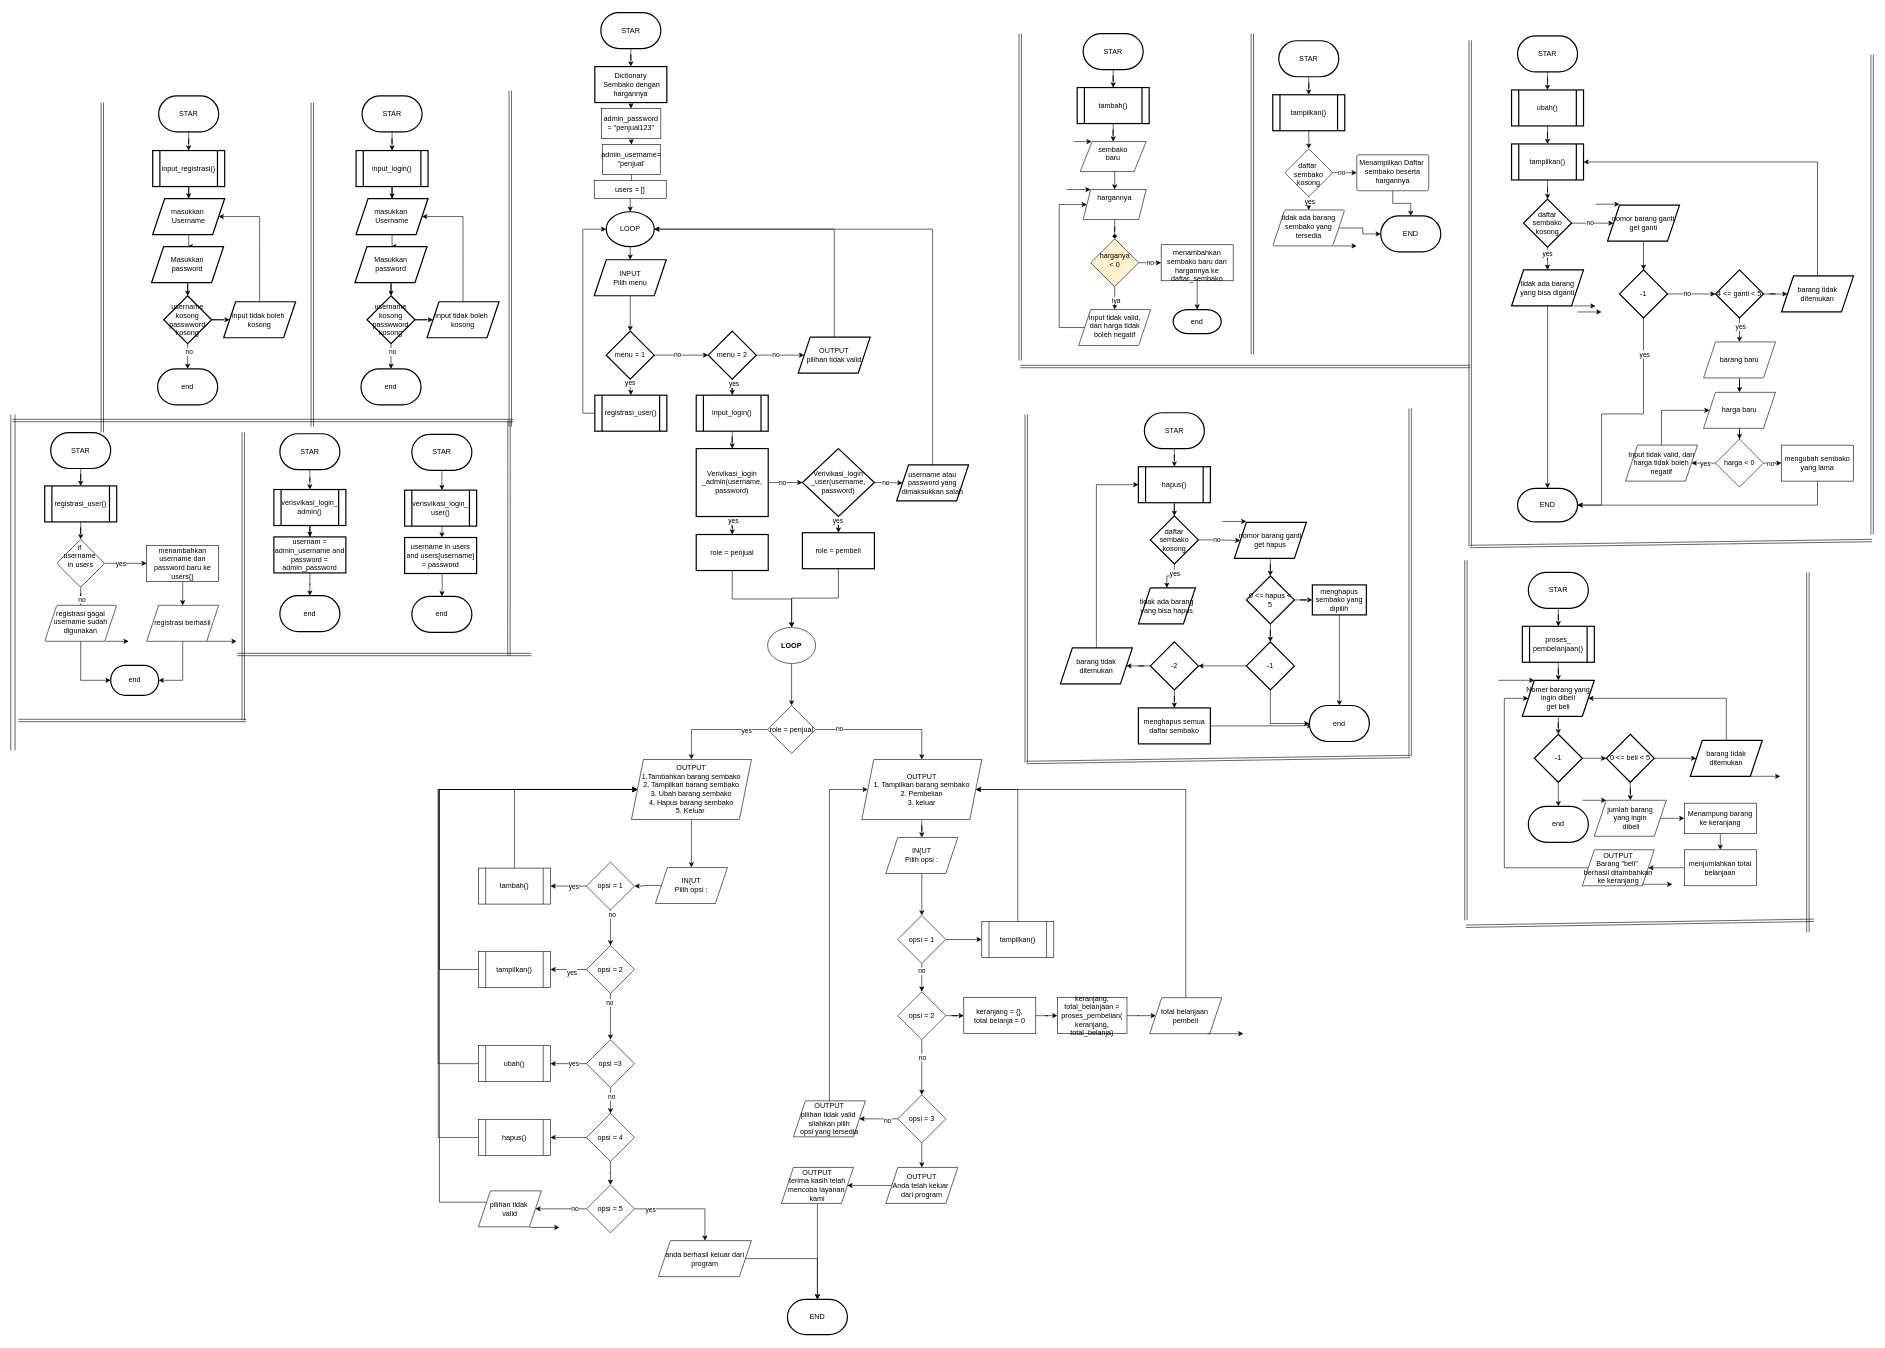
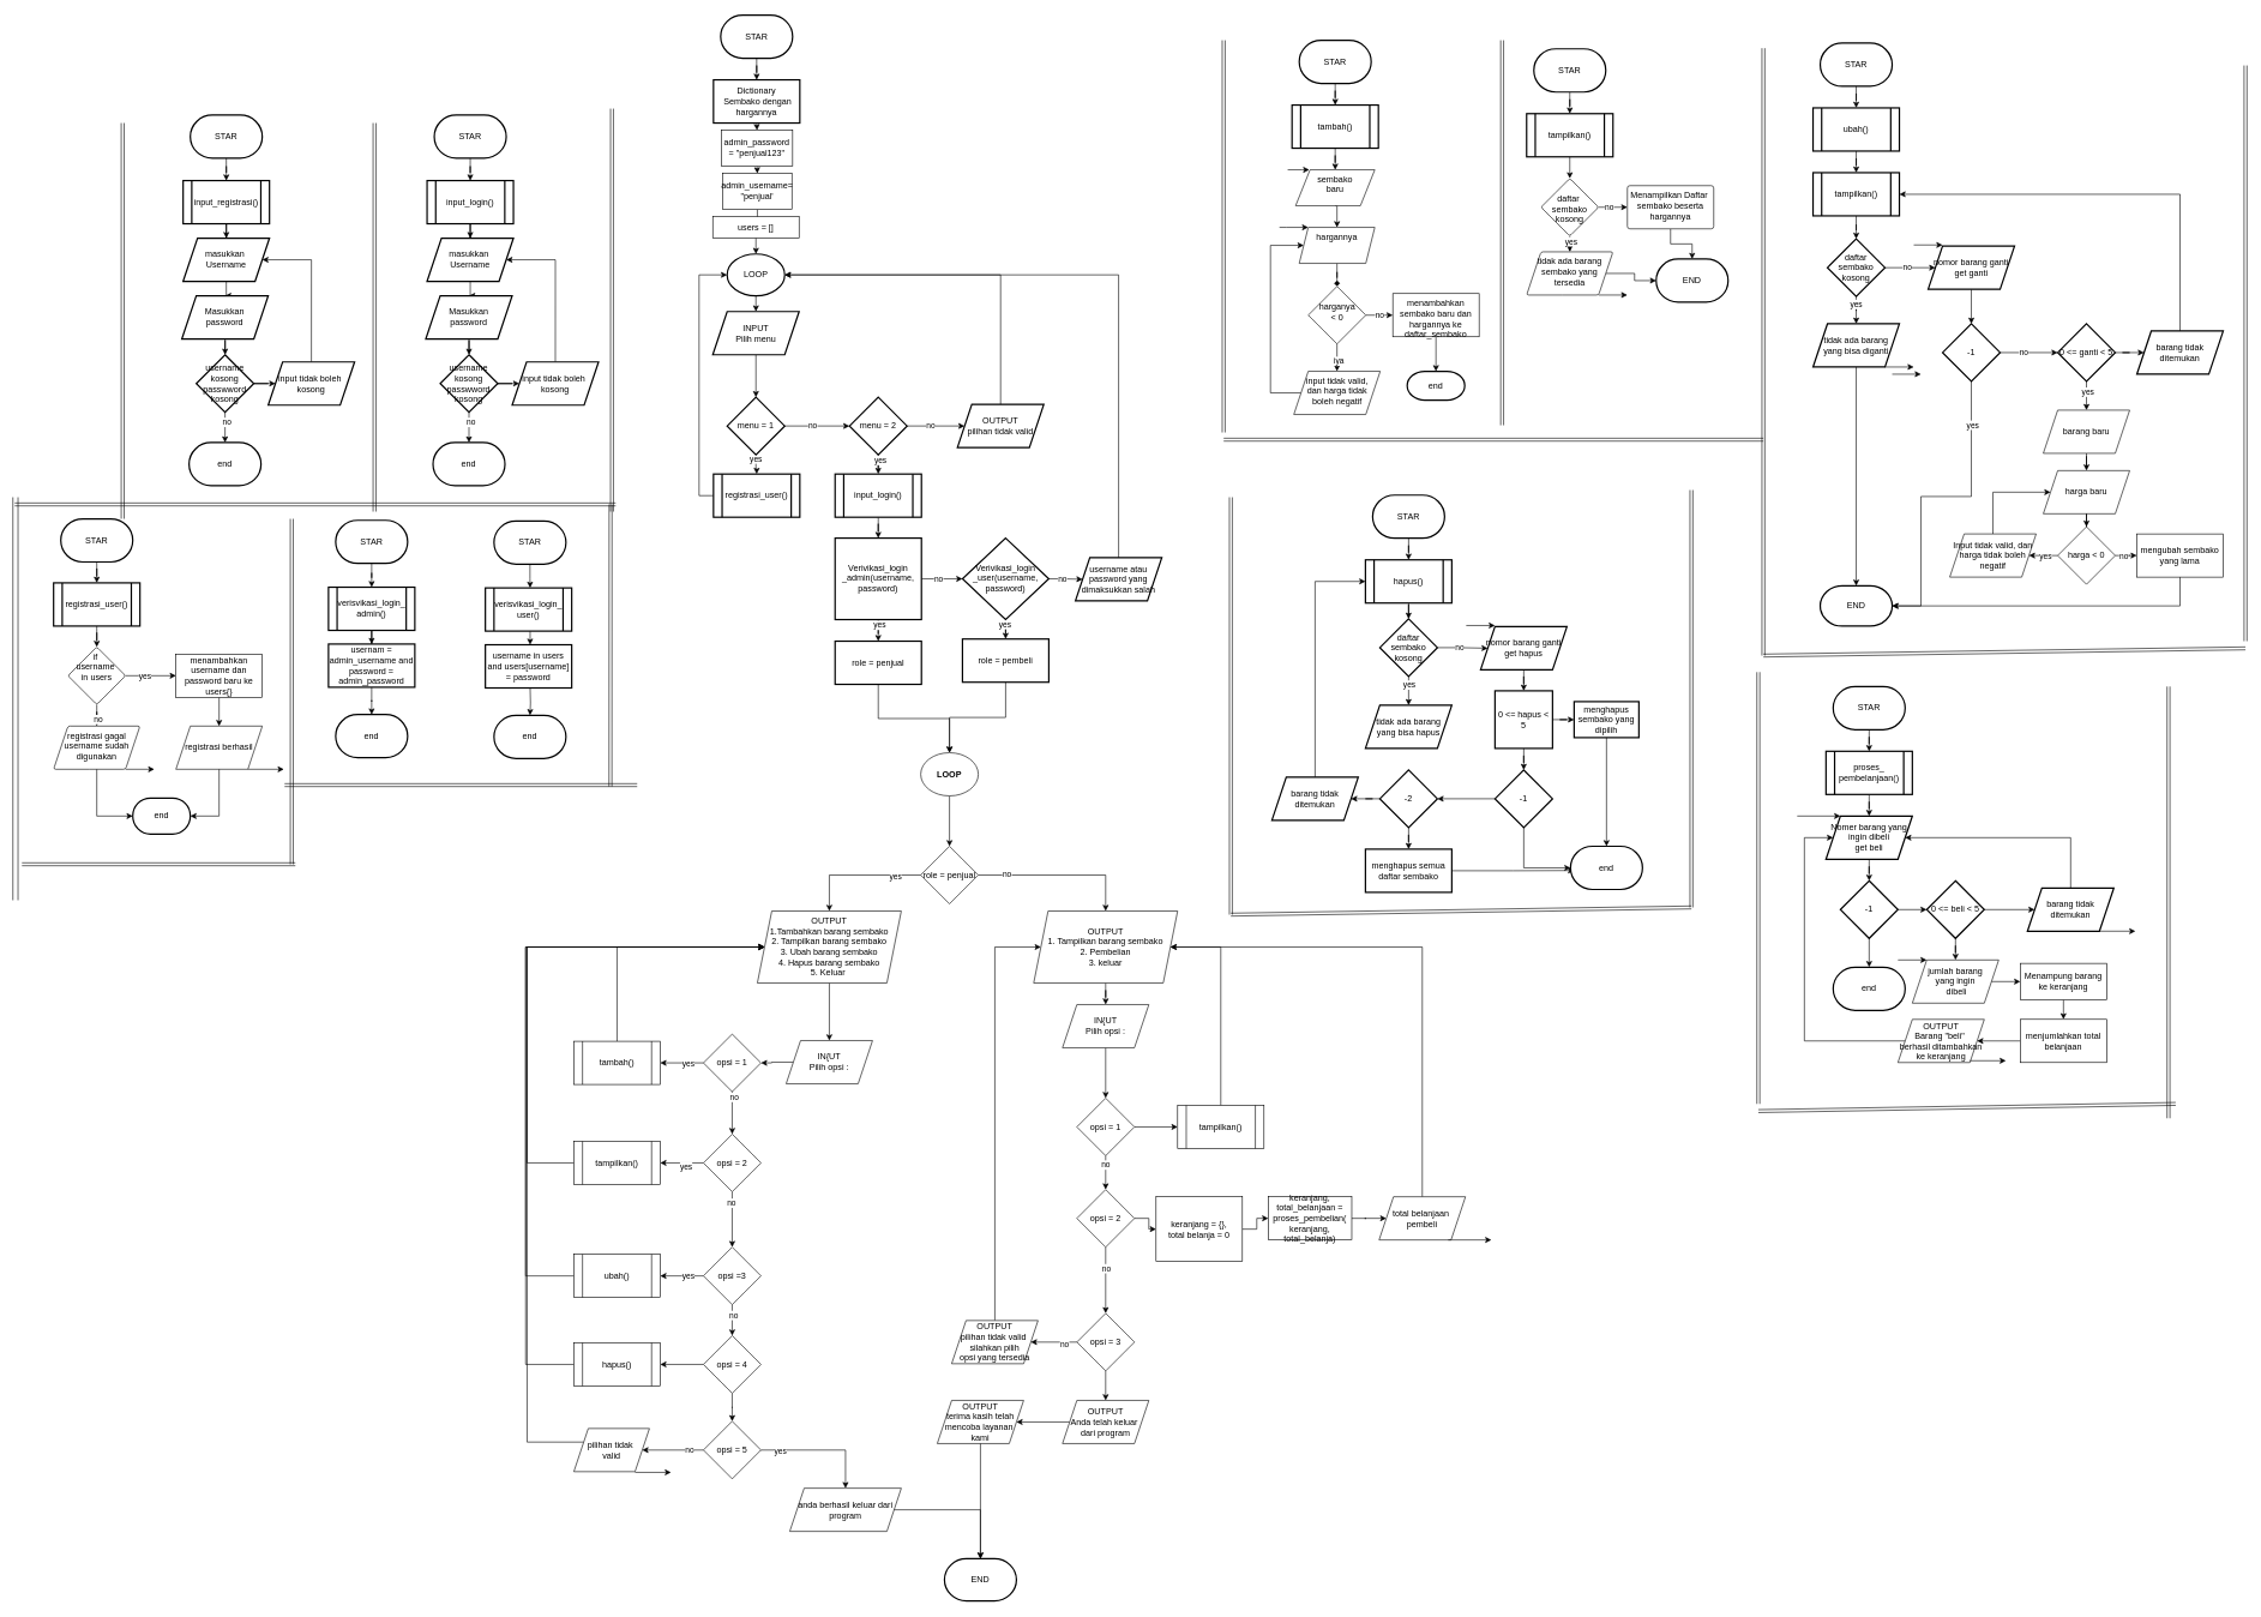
- <mxCell id="107" value="&lt;div&gt;&lt;br&gt;&lt;/div&gt;harganya&lt;div&gt;&amp;lt; 0&lt;/div&gt;" style="rhombus;whiteSpace=wrap;html=1;verticalAlign=top;rounded=0;fillColor=#fff2cc;" vertex="1" parent="1"><mxGeometry x="1817.5" y="397" width="80" height="80" as="geometry" /></mxCell>
+ <mxCell id="107" value="&lt;div&gt;&lt;br&gt;&lt;/div&gt;harganya&lt;div&gt;&amp;lt; 0&lt;/div&gt;" style="rhombus;whiteSpace=wrap;html=1;verticalAlign=top;rounded=0;" vertex="1" parent="1"><mxGeometry x="1817.5" y="397" width="80" height="80" as="geometry" /></mxCell>
- <mxCell id="194" value="4 &amp;lt;= ganti &amp;lt; 5" style="rhombus;whiteSpace=wrap;html=1;strokeWidth=2;" vertex="1" parent="1"><mxGeometry x="2859" y="449" width="80" height="80" as="geometry" /></mxCell>
+ <mxCell id="194" value="0 &amp;lt;= ganti &amp;lt; 5" style="rhombus;whiteSpace=wrap;html=1;strokeWidth=2;" vertex="1" parent="1"><mxGeometry x="2859" y="449" width="80" height="80" as="geometry" /></mxCell>
- <mxCell id="224" value="0 &amp;lt;= hapus &amp;lt; 5" style="rhombus;whiteSpace=wrap;html=1;strokeWidth=2;" vertex="1" parent="1"><mxGeometry x="2077" y="959" width="80" height="80" as="geometry" /></mxCell>
+ <mxCell id="224" value="0 &amp;lt;= hapus &amp;lt; 5" style="whiteSpace=wrap;html=1;strokeWidth=2;rounded=0;" vertex="1" parent="1"><mxGeometry x="2077" y="959" width="80" height="80" as="geometry" /></mxCell>
- <mxCell id="216" value="tidak ada barang yang bisa hapus" style="shape=parallelogram;perimeter=parallelogramPerimeter;whiteSpace=wrap;html=1;fixedSize=1;strokeWidth=2;" vertex="1" parent="1"><mxGeometry x="1897" y="979" width="95" height="60" as="geometry" /></mxCell>
+ <mxCell id="216" value="tidak ada barang yang bisa hapus" style="shape=parallelogram;perimeter=parallelogramPerimeter;whiteSpace=wrap;html=1;fixedSize=1;strokeWidth=2;" vertex="1" parent="1"><mxGeometry x="1897" y="979" width="120" height="60" as="geometry" /></mxCell>
- <mxCell id="314" value="keranjang = {},&lt;div&gt;total belanja = 0&lt;/div&gt;" style="whiteSpace=wrap;html=1;" vertex="1" parent="1"><mxGeometry x="1606" y="1662" width="120" height="60" as="geometry" /></mxCell>
+ <mxCell id="314" value="keranjang = {},&lt;div&gt;total belanja = 0&lt;/div&gt;" style="whiteSpace=wrap;html=1;" vertex="1" parent="1"><mxGeometry x="1606" y="1662" width="120" height="90" as="geometry" /></mxCell>
